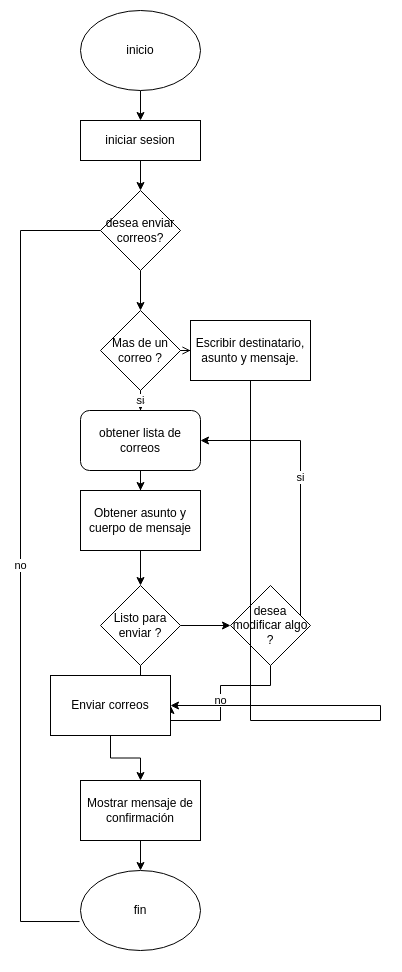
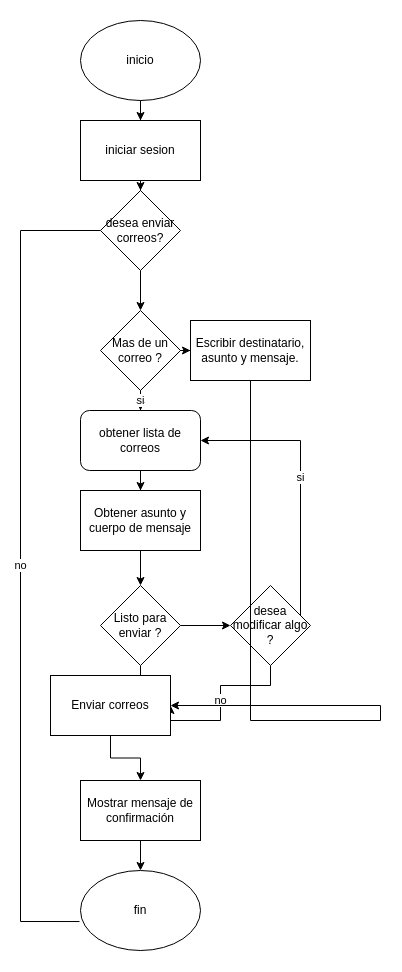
- <mxCell id="3" value="inicio" style="ellipse;whiteSpace=wrap;html=1;" vertex="1" parent="1"><mxGeometry x="80" y="10" width="120" height="80" as="geometry" /></mxCell>
+ <mxCell id="3" value="inicio" style="ellipse;whiteSpace=wrap;html=1;" vertex="1" parent="1"><mxGeometry x="80" y="20" width="120" height="80" as="geometry" /></mxCell>
- <mxCell id="5" value="iniciar sesion" style="rounded=0;whiteSpace=wrap;html=1;" vertex="1" parent="1"><mxGeometry x="80" y="120" width="120" height="40" as="geometry" /></mxCell>
+ <mxCell id="5" value="iniciar sesion" style="rounded=0;whiteSpace=wrap;html=1;" vertex="1" parent="1"><mxGeometry x="80" y="120" width="120" height="60" as="geometry" /></mxCell>
- <mxCell id="10" style="edgeStyle=orthogonalEdgeStyle;rounded=0;orthogonalLoop=1;jettySize=auto;html=1;endArrow=open;" edge="1" parent="1" source="11" target="28"><mxGeometry relative="1" as="geometry"><mxPoint x="350" y="350" as="targetPoint" /></mxGeometry></mxCell>
+ <mxCell id="10" style="edgeStyle=orthogonalEdgeStyle;rounded=0;orthogonalLoop=1;jettySize=auto;html=1;" edge="1" parent="1" source="11" target="28"><mxGeometry relative="1" as="geometry"><mxPoint x="350" y="350" as="targetPoint" /></mxGeometry></mxCell>
